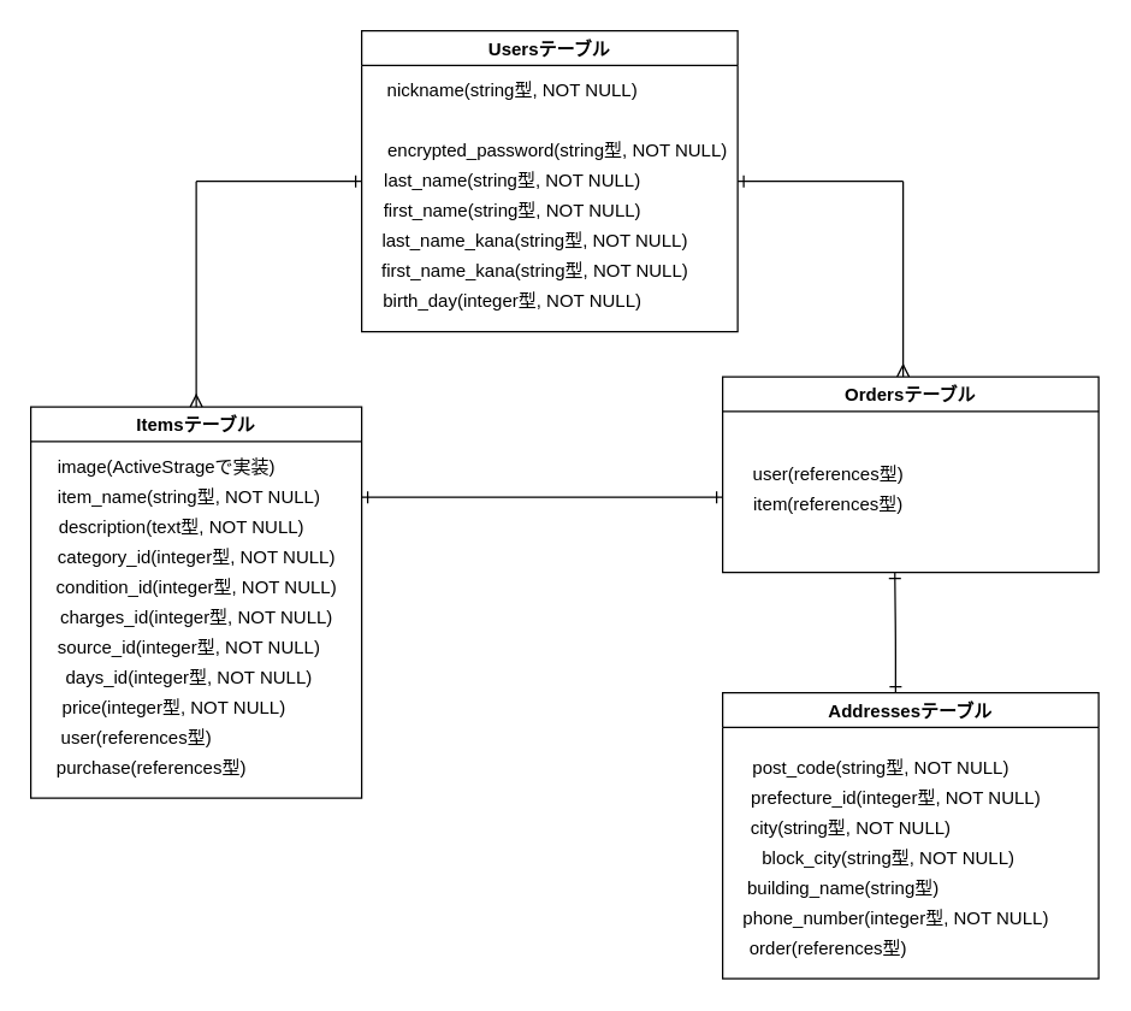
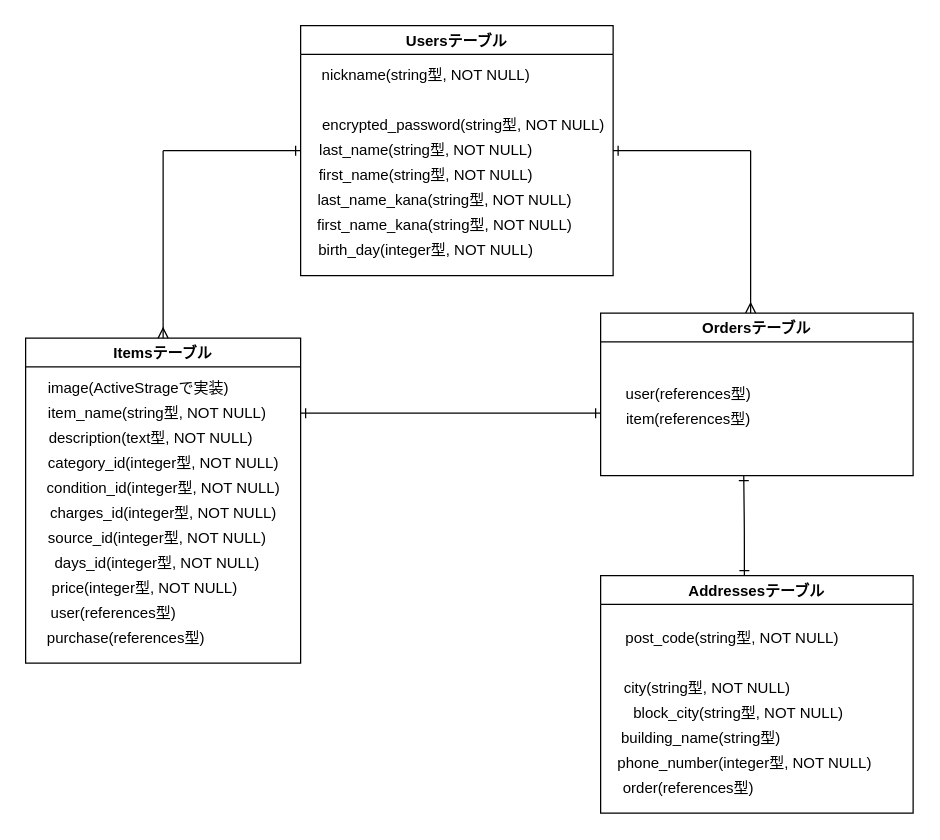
- <mxCell id="32" value="prefecture_id(integer型, NOT NULL)" style="text;html=1;align=center;verticalAlign=middle;resizable=0;points=[];autosize=1;strokeColor=none;" parent="30" vertex="1"><mxGeometry x="10" y="60" width="210" height="20" as="geometry" /></mxCell>
